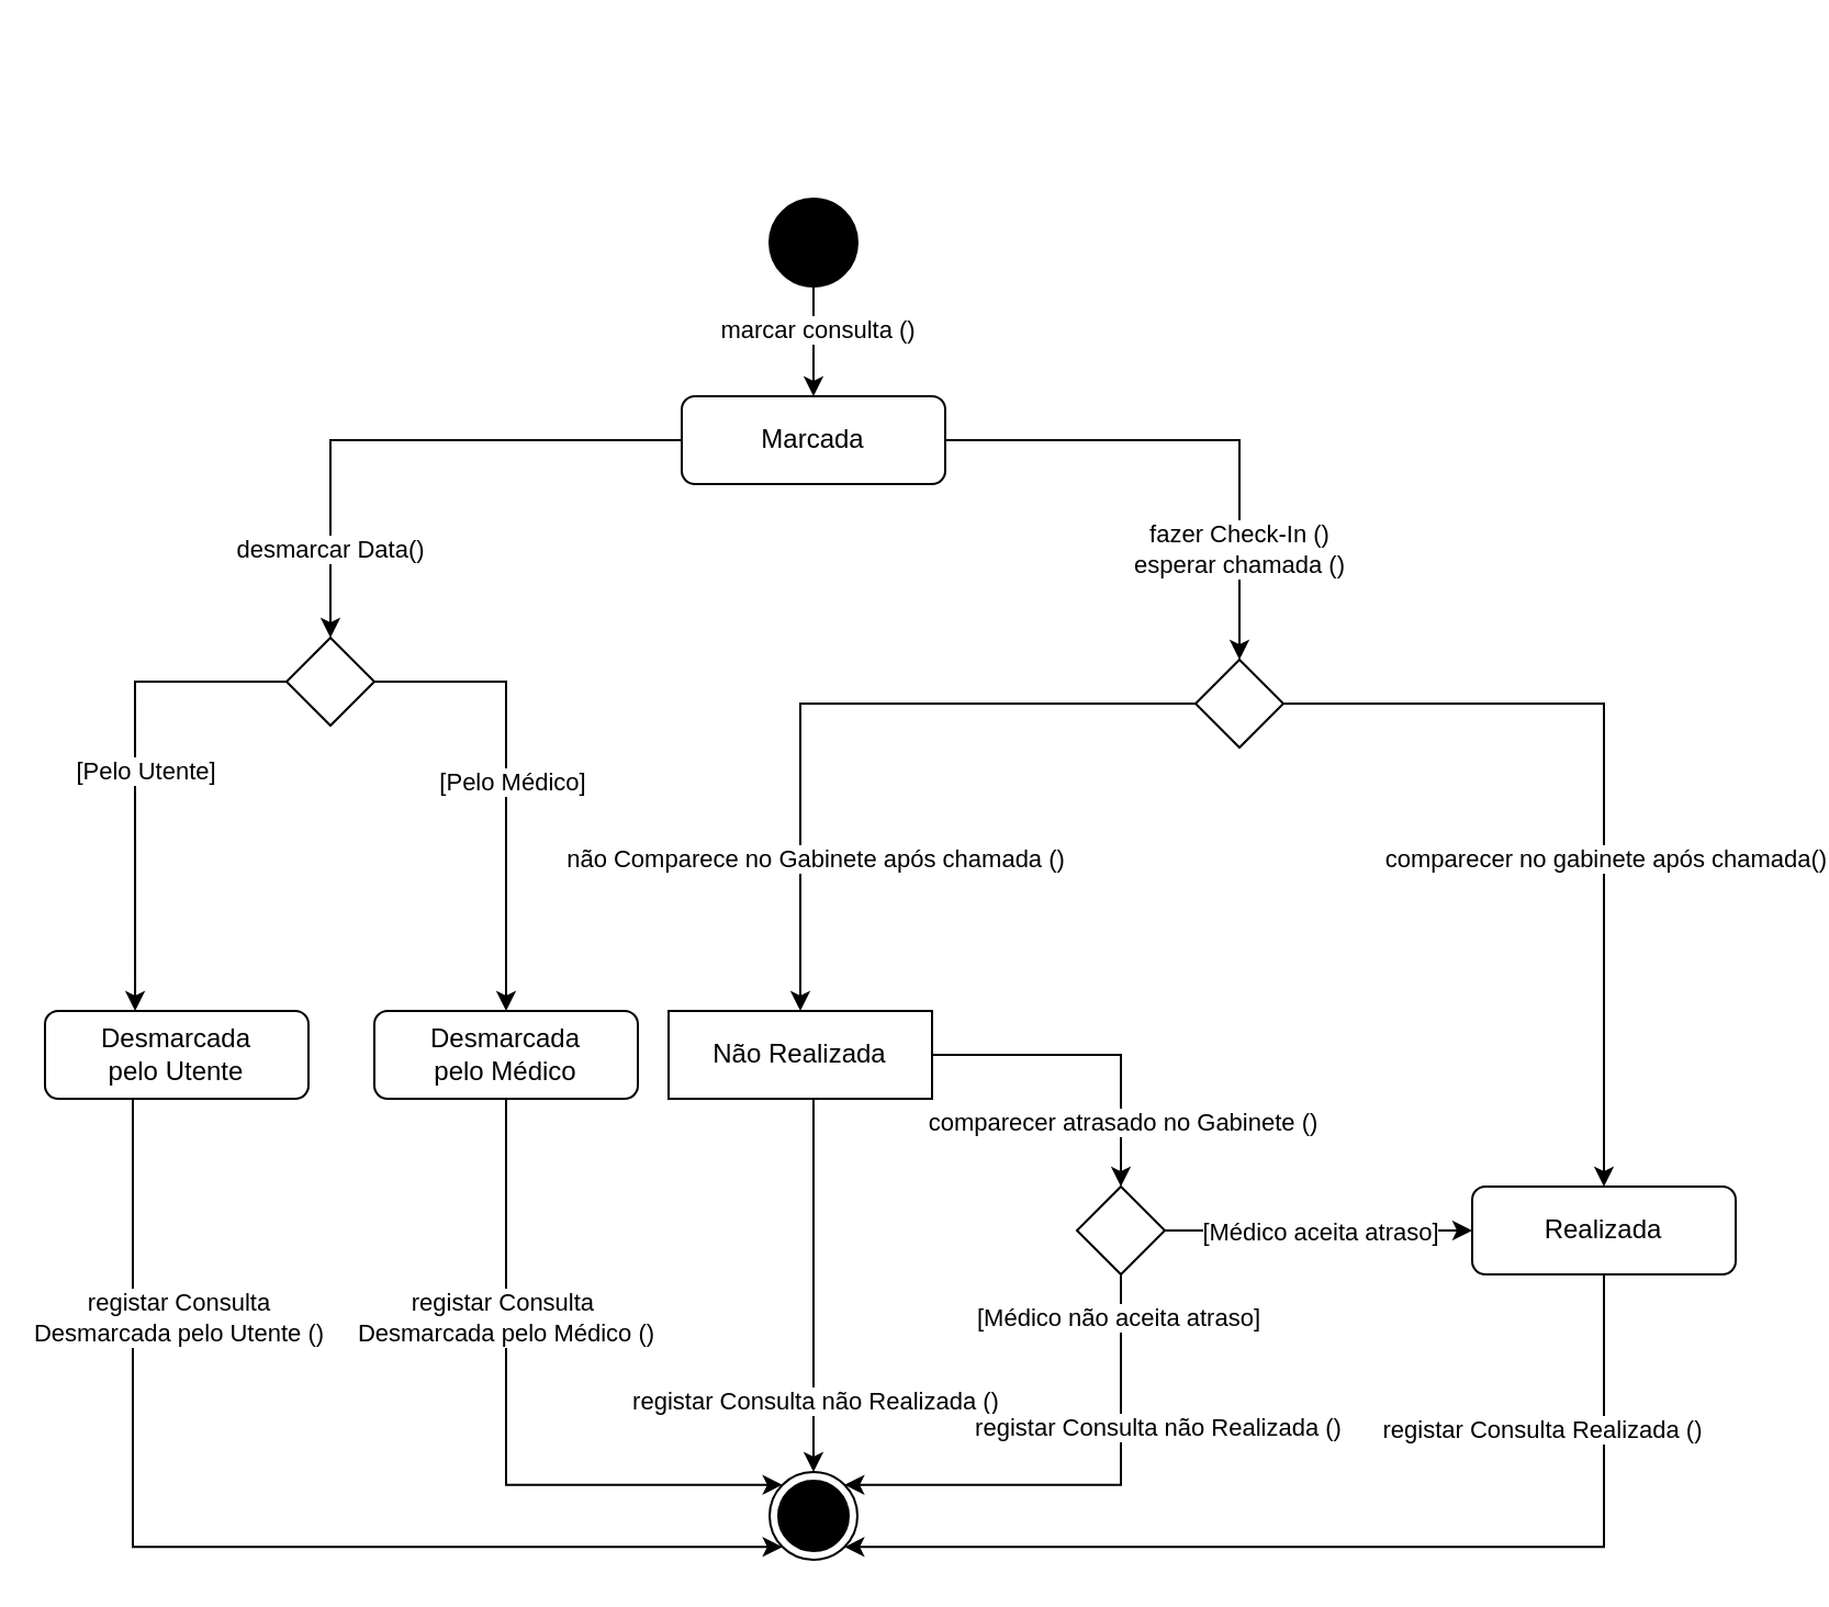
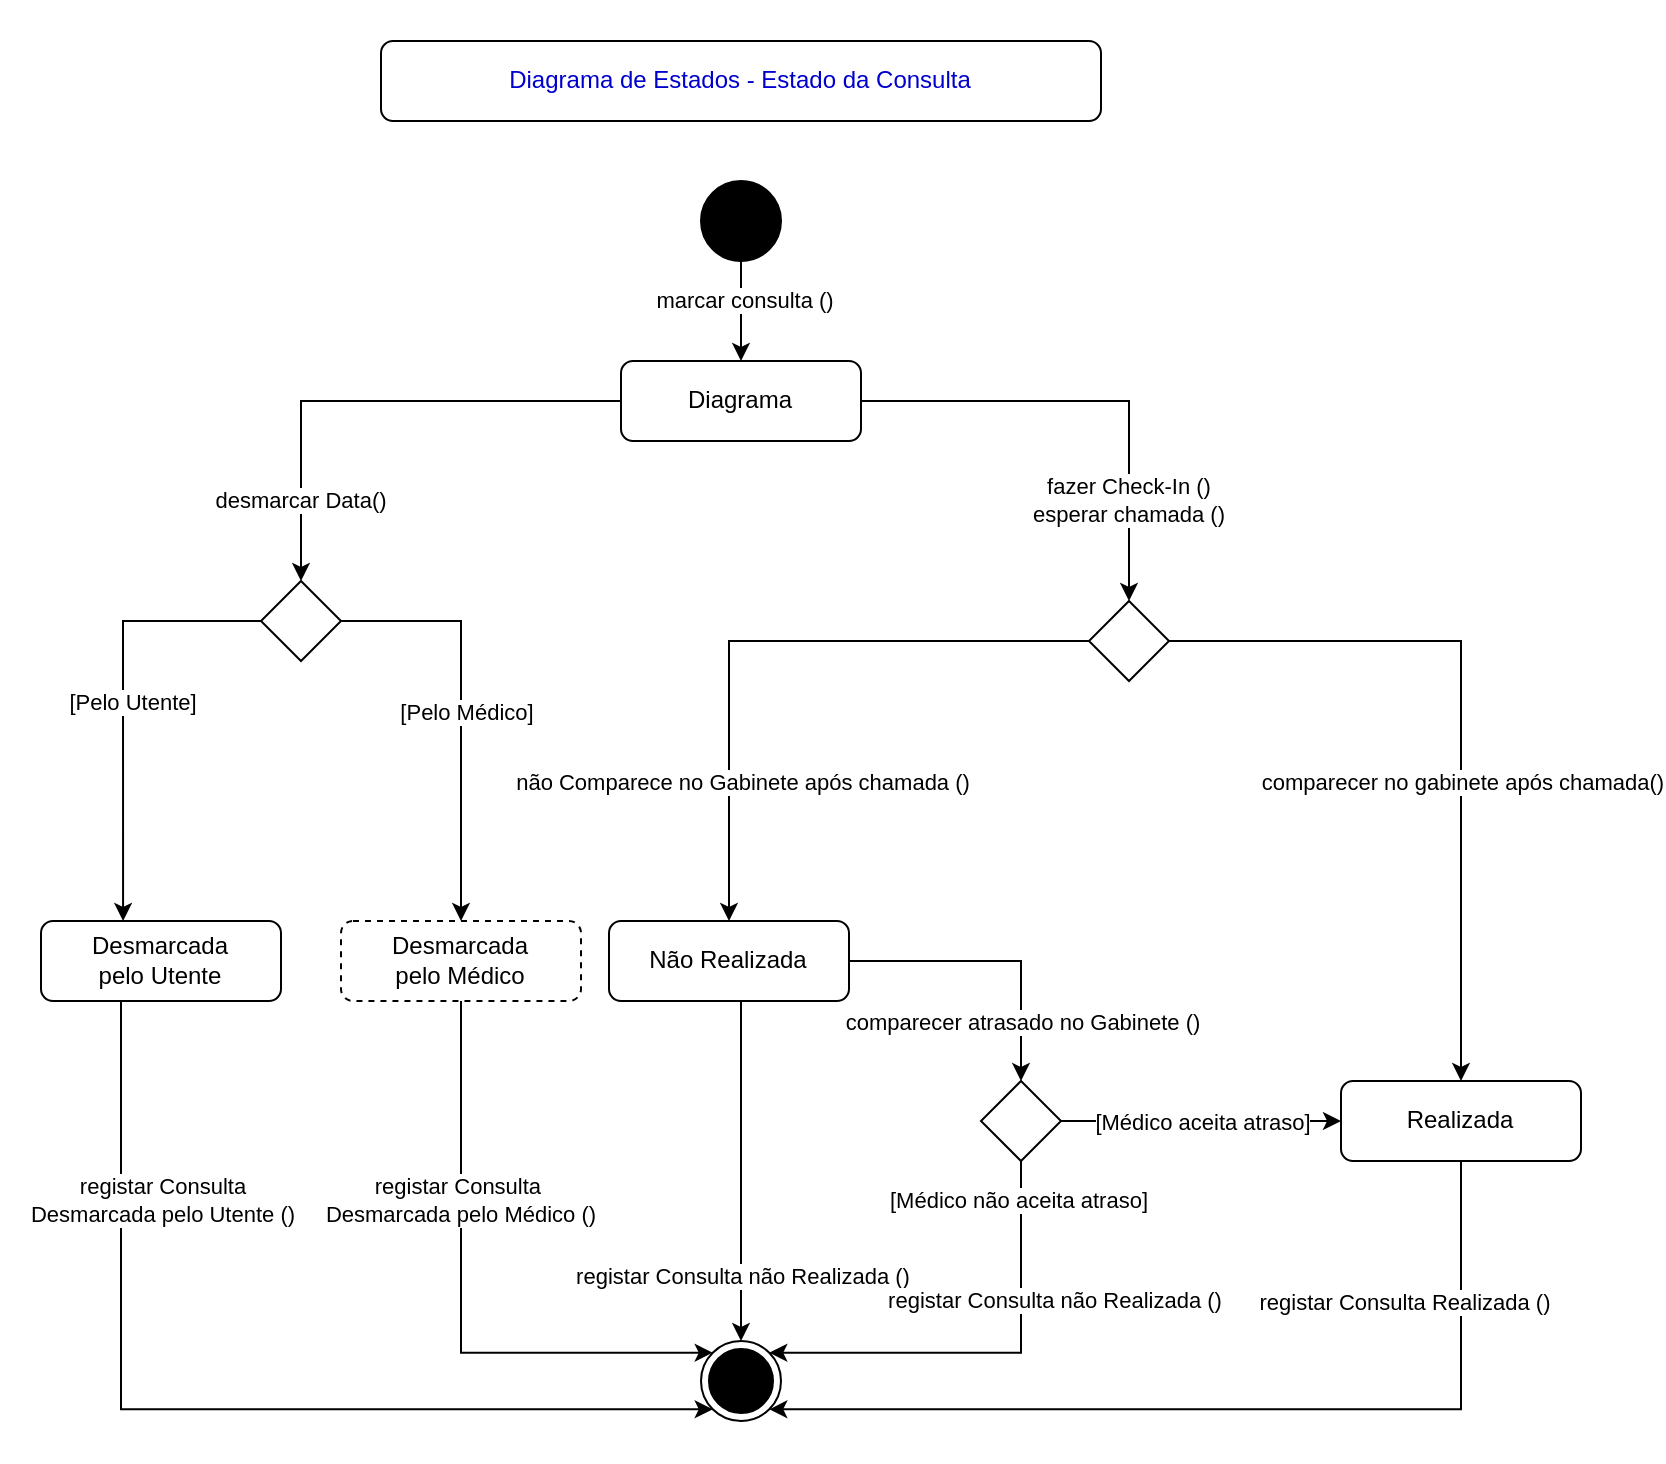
+ <mxCell id="38" value="&lt;font color=&quot;#0000cc&quot;&gt;Diagrama de Estados - Estado da Consulta&lt;/font&gt;" style="rounded=1;whiteSpace=wrap;html=1;" parent="1" vertex="1"><mxGeometry x="190" width="360" height="40" as="geometry" y="20" /></mxCell>
- <mxCell id="7" value="Marcada" style="rounded=1;whiteSpace=wrap;html=1;" parent="1" vertex="1"><mxGeometry x="310" y="180" width="120" height="40" as="geometry" /></mxCell>
+ <mxCell id="7" value="Diagrama" style="rounded=1;whiteSpace=wrap;html=1;" parent="1" vertex="1"><mxGeometry x="310" y="180" width="120" height="40" as="geometry" /></mxCell>
- <mxCell id="37" value="Desmarcada&lt;br&gt;pelo Médico" style="rounded=1;whiteSpace=wrap;html=1;" parent="1" vertex="1"><mxGeometry x="170" y="460" width="120" height="40" as="geometry" /></mxCell>
+ <mxCell id="37" value="Desmarcada&lt;br&gt;pelo Médico" style="rounded=1;whiteSpace=wrap;html=1;dashed=1;" parent="1" vertex="1"><mxGeometry x="170" y="460" width="120" height="40" as="geometry" /></mxCell>
- <mxCell id="28" value="Não Realizada" style="whiteSpace=wrap;html=1;rounded=0;" parent="1" vertex="1"><mxGeometry x="304" y="460" width="120" height="40" as="geometry" /></mxCell>
+ <mxCell id="28" value="Não Realizada" style="rounded=1;whiteSpace=wrap;html=1;" parent="1" vertex="1"><mxGeometry x="304" y="460" width="120" height="40" as="geometry" /></mxCell>
